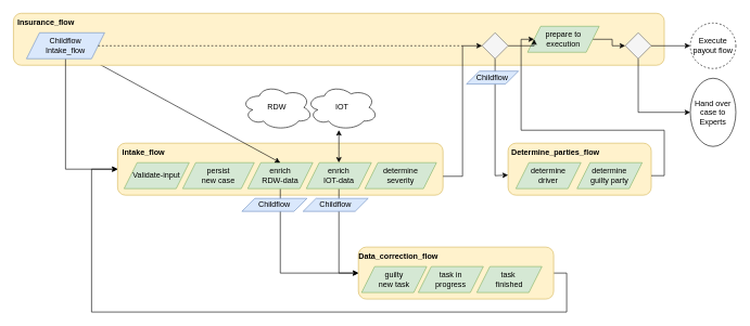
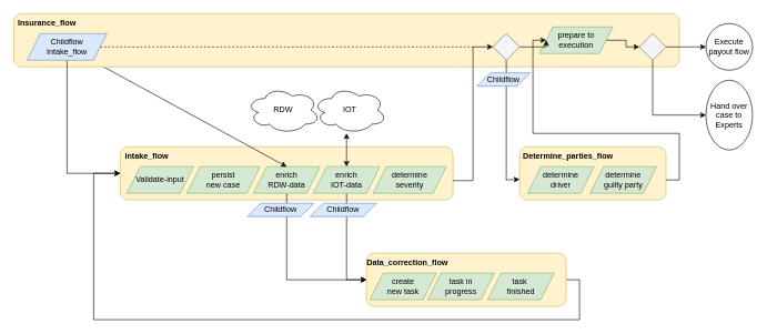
- <mxCell id="3" value="Execute payout flow" style="ellipse;whiteSpace=wrap;html=1;dashed=1;" parent="1" vertex="1"><mxGeometry x="1060" y="35" width="70" height="70" as="geometry" /></mxCell>
+ <mxCell id="3" value="Execute payout flow" style="ellipse;whiteSpace=wrap;html=1;" parent="1" vertex="1"><mxGeometry x="1060" y="35" width="70" height="70" as="geometry" /></mxCell>
- <mxCell id="37" value="guilty &lt;br&gt;new task" style="shape=parallelogram;perimeter=parallelogramPerimeter;whiteSpace=wrap;html=1;fixedSize=1;fillColor=#d5e8d4;strokeColor=#82b366;" vertex="1" parent="1"><mxGeometry x="555" y="410" width="100" height="40" as="geometry" /></mxCell>
+ <mxCell id="37" value="create &lt;br&gt;new task" style="shape=parallelogram;perimeter=parallelogramPerimeter;whiteSpace=wrap;html=1;fixedSize=1;fillColor=#d5e8d4;strokeColor=#82b366;" vertex="1" parent="1"><mxGeometry x="555" y="410" width="100" height="40" as="geometry" /></mxCell>
